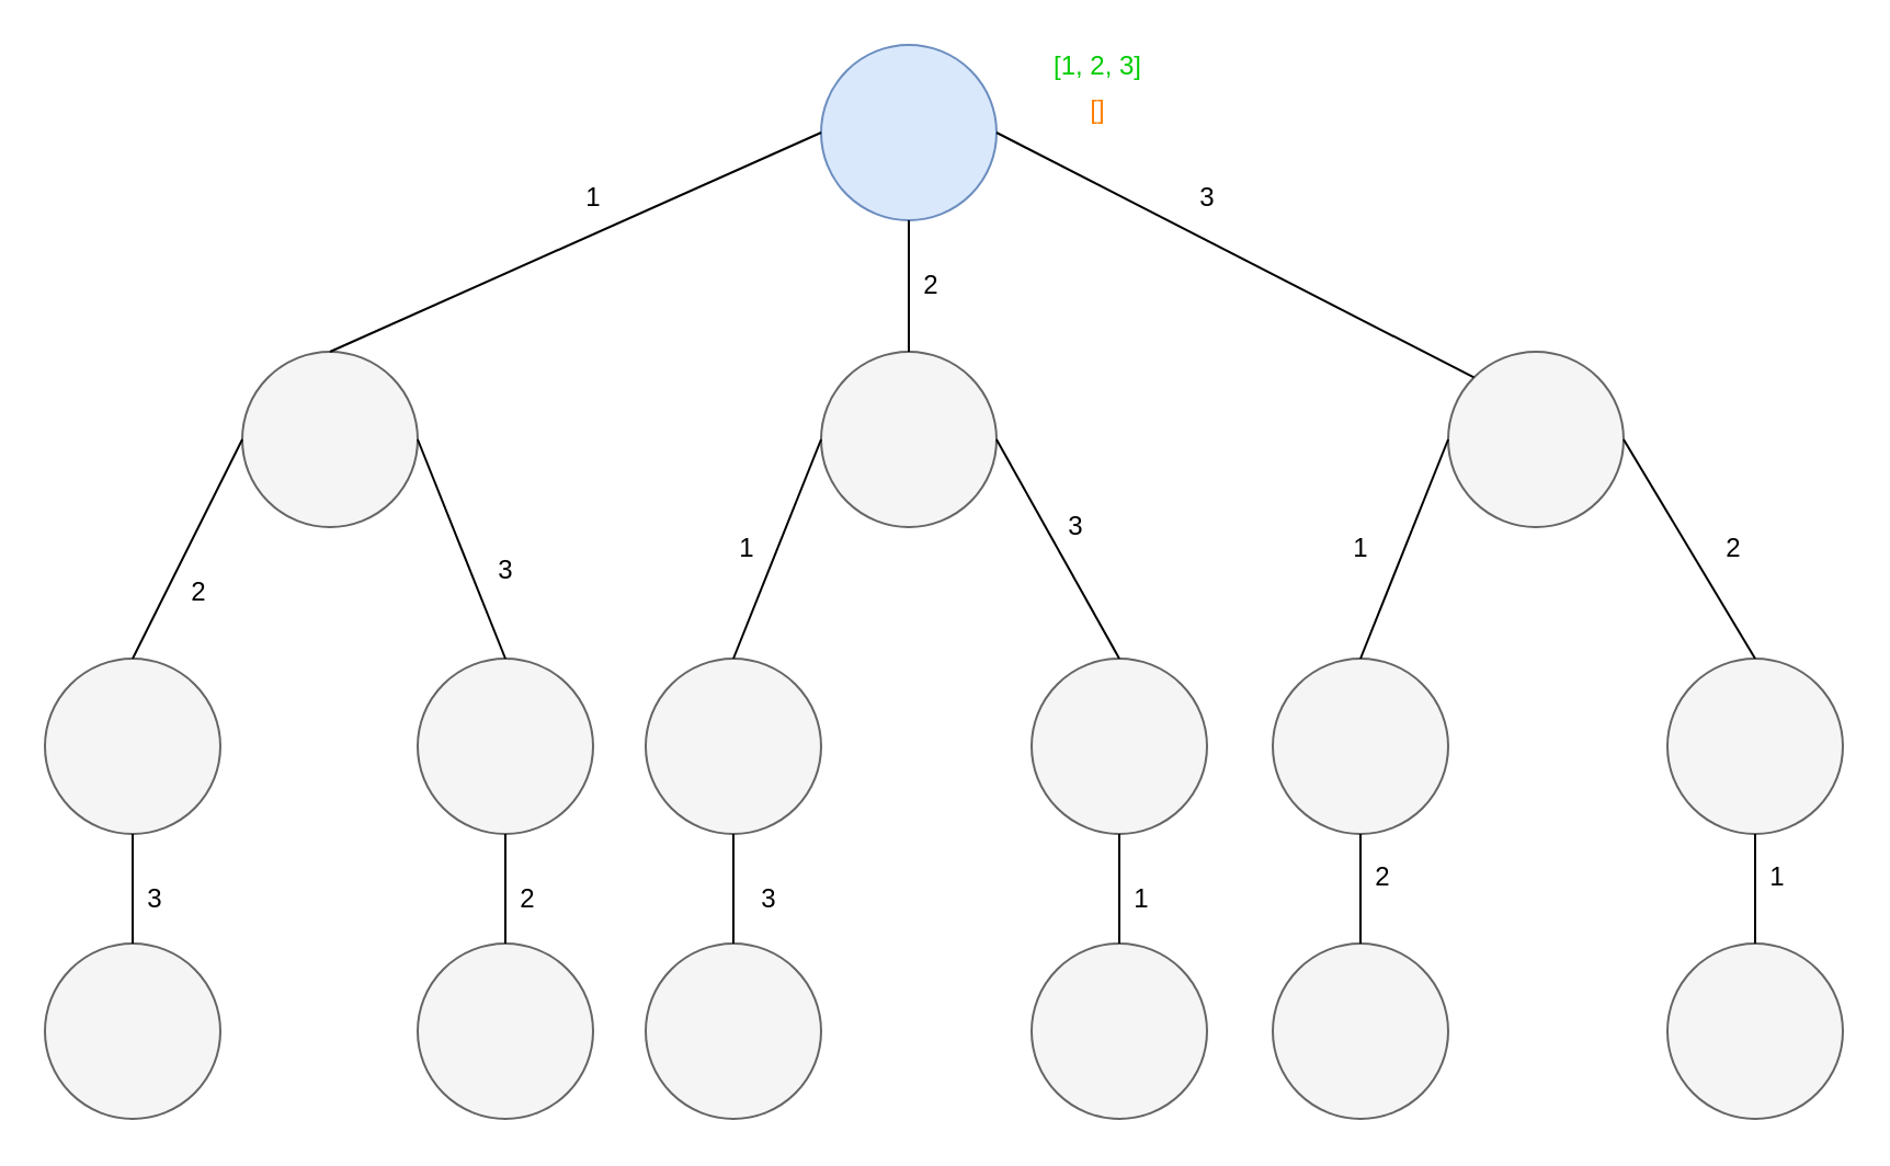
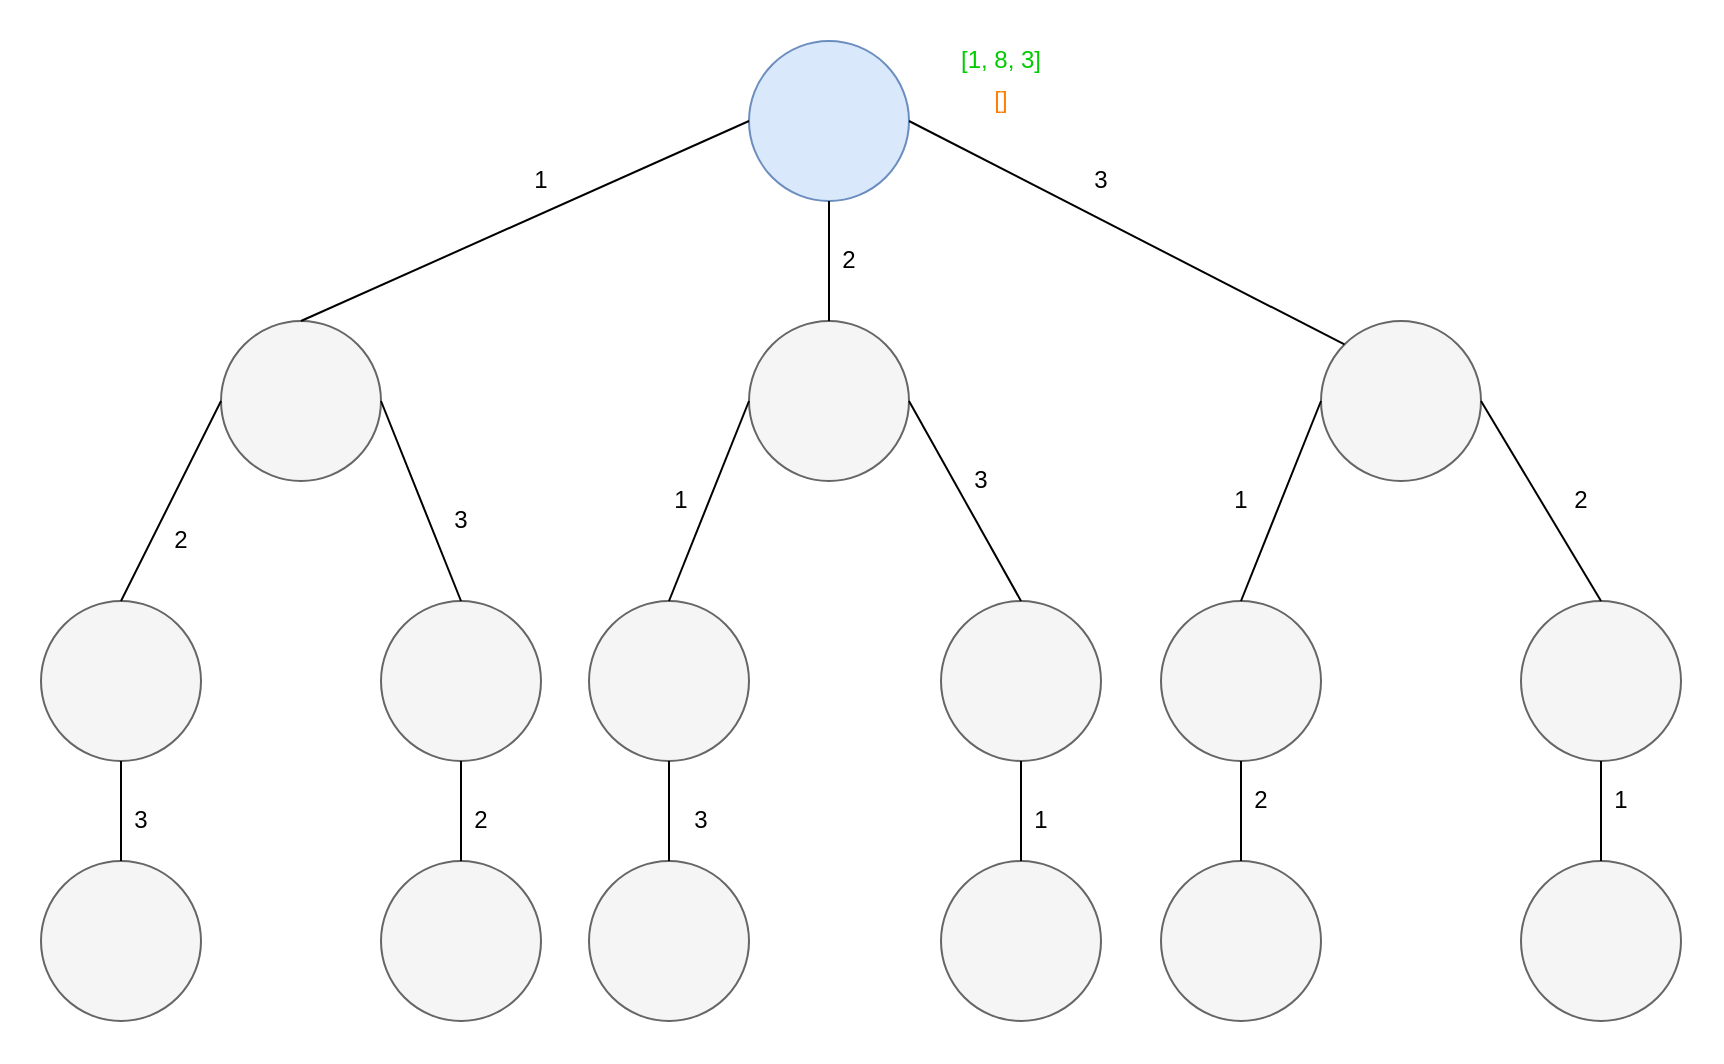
- <mxCell id="33" value="&lt;font color=&quot;#00cc00&quot;&gt;[1, 2, 3]&lt;/font&gt;" style="text;html=1;align=center;verticalAlign=middle;resizable=0;points=[];autosize=1;" vertex="1" parent="1"><mxGeometry x="470" y="20" width="60" height="20" as="geometry" /></mxCell>
+ <mxCell id="33" value="&lt;font color=&quot;#00cc00&quot;&gt;[1, 8, 3]&lt;/font&gt;" style="text;html=1;align=center;verticalAlign=middle;resizable=0;points=[];autosize=1;" vertex="1" parent="1"><mxGeometry x="470" y="20" width="60" height="20" as="geometry" /></mxCell>
